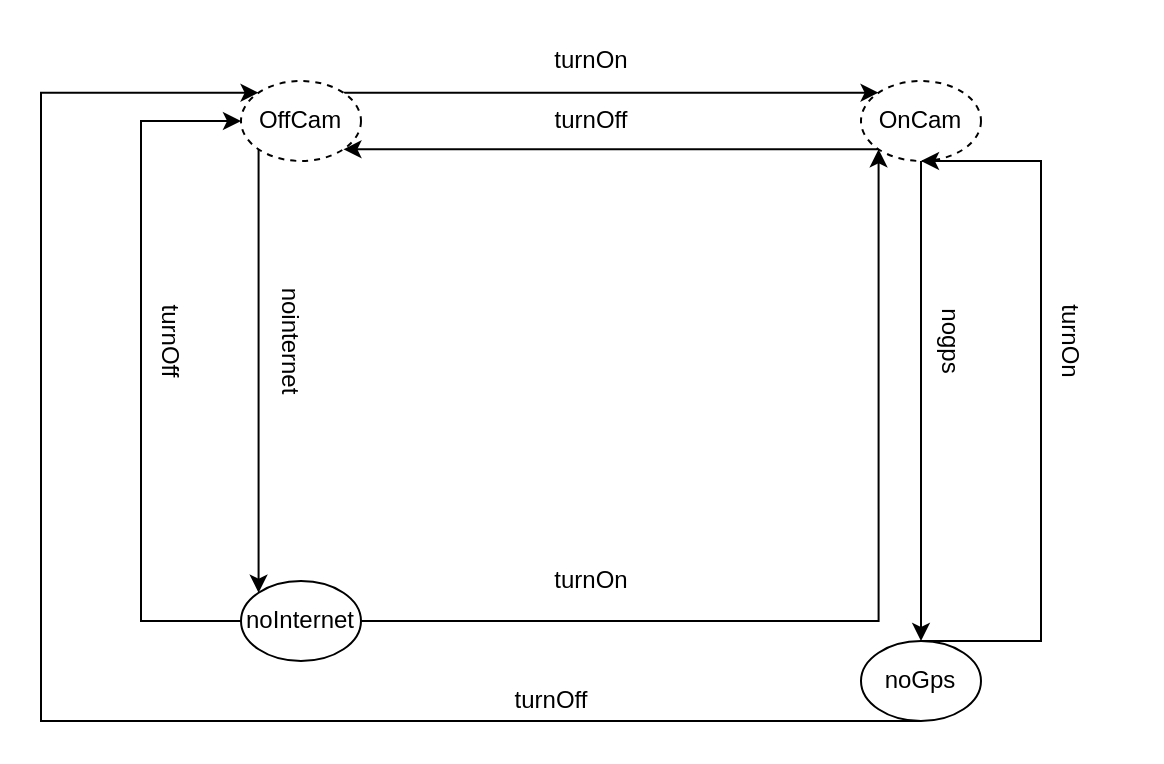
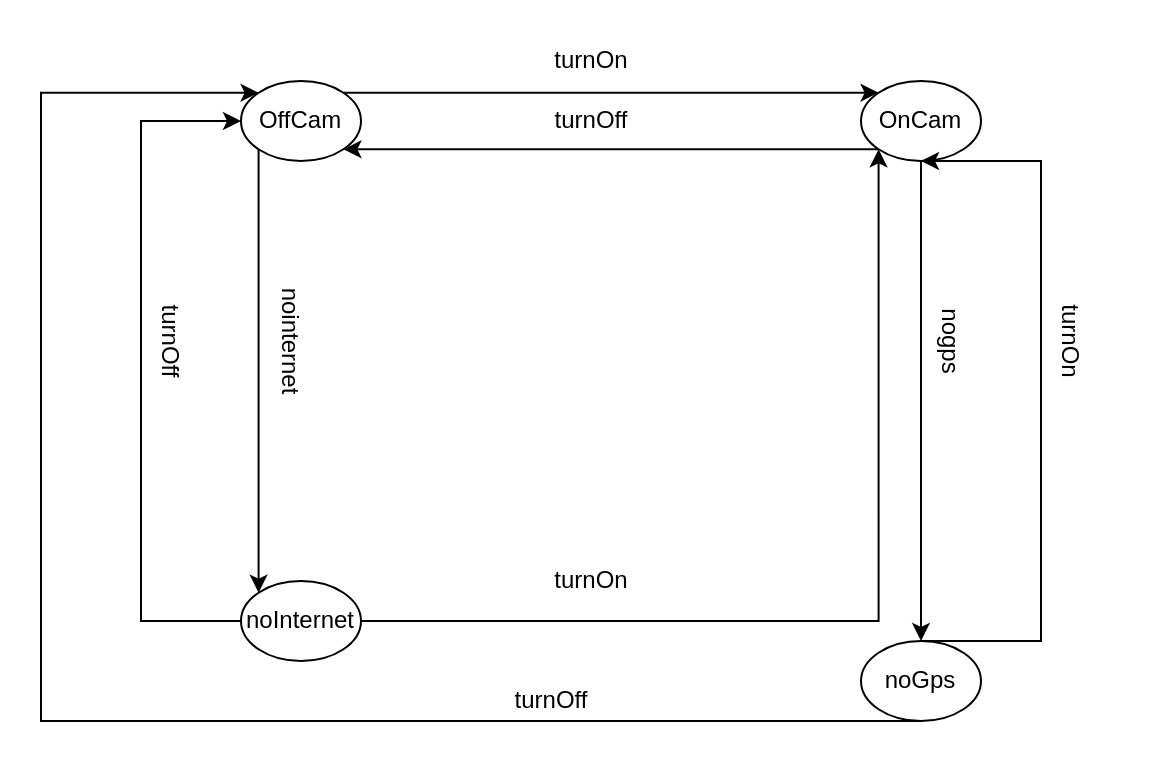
- <mxCell id="4" value="OffCam" style="ellipse;whiteSpace=wrap;html=1;dashed=1;" vertex="1" parent="1"><mxGeometry x="120" y="40" width="60" height="40" as="geometry" /></mxCell>
+ <mxCell id="4" value="OffCam" style="ellipse;whiteSpace=wrap;html=1;" vertex="1" parent="1"><mxGeometry x="120" y="40" width="60" height="40" as="geometry" /></mxCell>
- <mxCell id="7" value="OnCam" style="ellipse;whiteSpace=wrap;html=1;dashed=1;" vertex="1" parent="1"><mxGeometry x="430" y="40" width="60" height="40" as="geometry" /></mxCell>
+ <mxCell id="7" value="OnCam" style="ellipse;whiteSpace=wrap;html=1;" vertex="1" parent="1"><mxGeometry x="430" y="40" width="60" height="40" as="geometry" /></mxCell>
